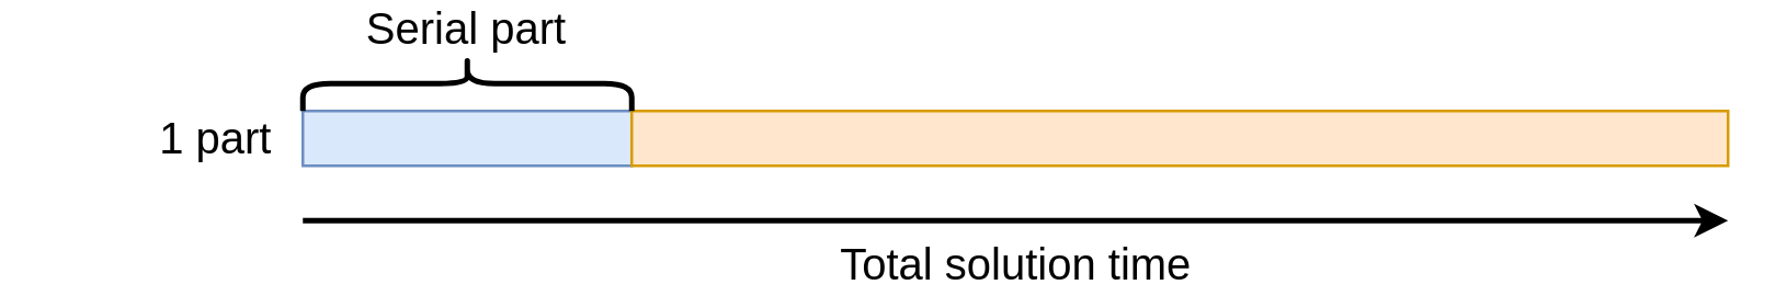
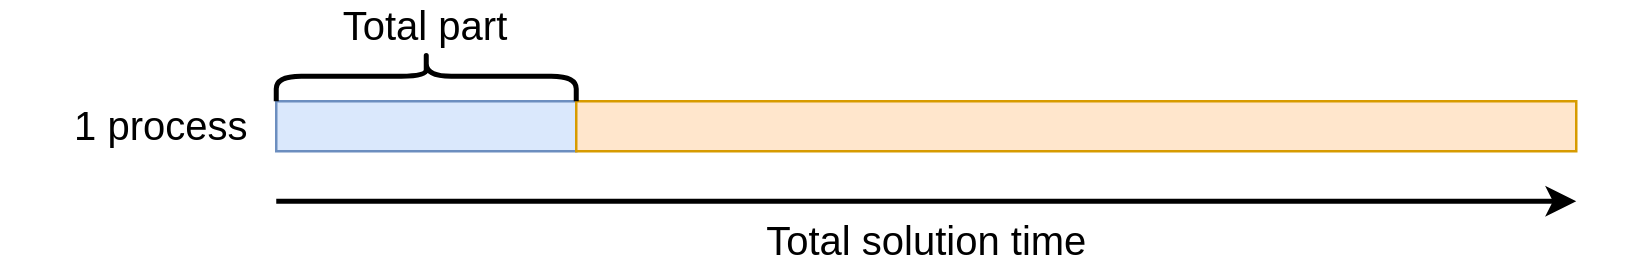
- <mxCell id="4" value="Serial part" style="shape=curlyBracket;whiteSpace=wrap;html=1;rounded=1;strokeWidth=2;direction=south;fontSize=16;verticalAlign=middle;labelPosition=center;verticalLabelPosition=top;align=center;" vertex="1" parent="1"><mxGeometry x="110" y="20" width="120" height="20" as="geometry" /></mxCell>
+ <mxCell id="4" value="Total part" style="shape=curlyBracket;whiteSpace=wrap;html=1;rounded=1;strokeWidth=2;direction=south;fontSize=16;verticalAlign=middle;labelPosition=center;verticalLabelPosition=top;align=center;" vertex="1" parent="1"><mxGeometry x="110" y="20" width="120" height="20" as="geometry" /></mxCell>
- <mxCell id="5" value="1 part" style="text;html=1;align=right;verticalAlign=middle;resizable=0;points=[];autosize=1;fontSize=16;" vertex="1" parent="1"><mxGeometry x="20" y="40" width="80" height="20" as="geometry" /></mxCell>
+ <mxCell id="5" value="1 process" style="text;html=1;align=right;verticalAlign=middle;resizable=0;points=[];autosize=1;fontSize=16;" vertex="1" parent="1"><mxGeometry x="20" y="40" width="80" height="20" as="geometry" /></mxCell>
